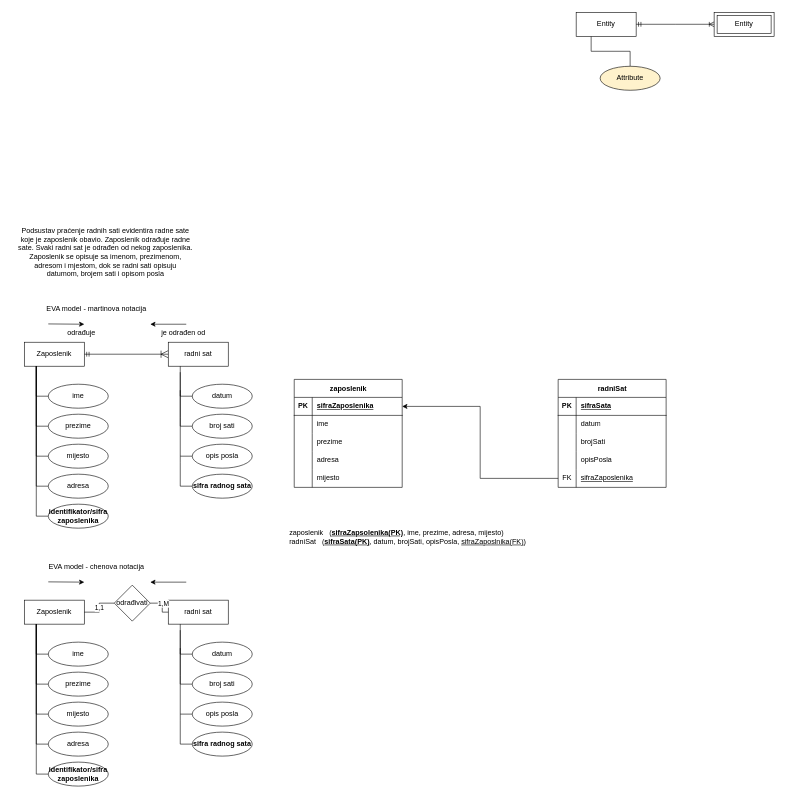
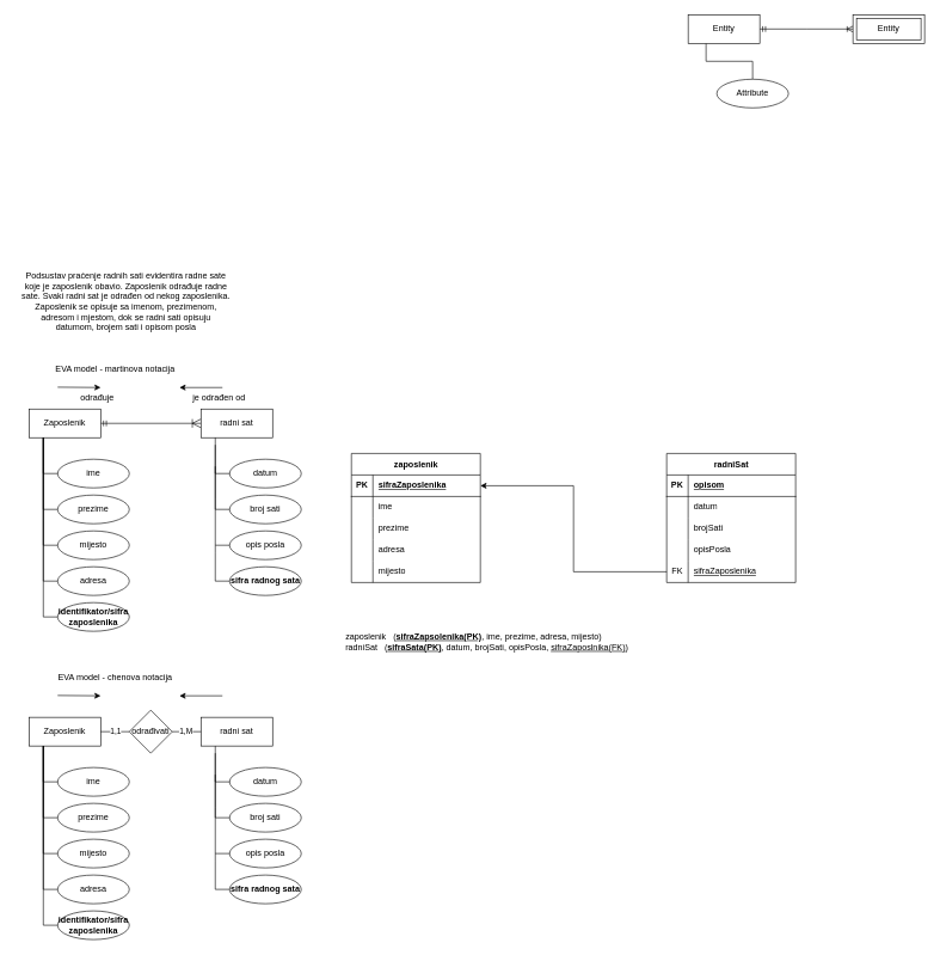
- <mxCell id="6" value="Attribute" style="ellipse;whiteSpace=wrap;html=1;align=center;fillColor=#fff2cc;" parent="1" vertex="1"><mxGeometry x="1000" y="110" width="100" height="40" as="geometry" /></mxCell>
+ <mxCell id="6" value="Attribute" style="ellipse;whiteSpace=wrap;html=1;align=center;" parent="1" vertex="1"><mxGeometry x="1000" y="110" width="100" height="40" as="geometry" /></mxCell>
- <mxCell id="81" value="sifraSata" style="shape=partialRectangle;connectable=0;fillColor=none;top=0;left=0;bottom=0;right=0;align=left;spacingLeft=6;fontStyle=5;overflow=hidden;whiteSpace=wrap;html=1;" parent="79" vertex="1"><mxGeometry x="30" width="150" height="30" as="geometry"><mxRectangle width="150" height="30" as="alternateBounds" /></mxGeometry></mxCell>
+ <mxCell id="81" value="opisom" style="shape=partialRectangle;connectable=0;fillColor=none;top=0;left=0;bottom=0;right=0;align=left;spacingLeft=6;fontStyle=5;overflow=hidden;whiteSpace=wrap;html=1;" parent="79" vertex="1"><mxGeometry x="30" width="150" height="30" as="geometry"><mxRectangle width="150" height="30" as="alternateBounds" /></mxGeometry></mxCell>
- <mxCell id="59" value="odrađivati" style="shape=rhombus;perimeter=rhombusPerimeter;whiteSpace=wrap;html=1;align=center;" parent="1" vertex="1"><mxGeometry x="190" y="975" width="60" height="60" as="geometry" /></mxCell>
+ <mxCell id="59" value="odrađivati" style="shape=rhombus;perimeter=rhombusPerimeter;whiteSpace=wrap;html=1;align=center;" parent="1" vertex="1"><mxGeometry x="180" y="990" width="60" height="60" as="geometry" /></mxCell>
